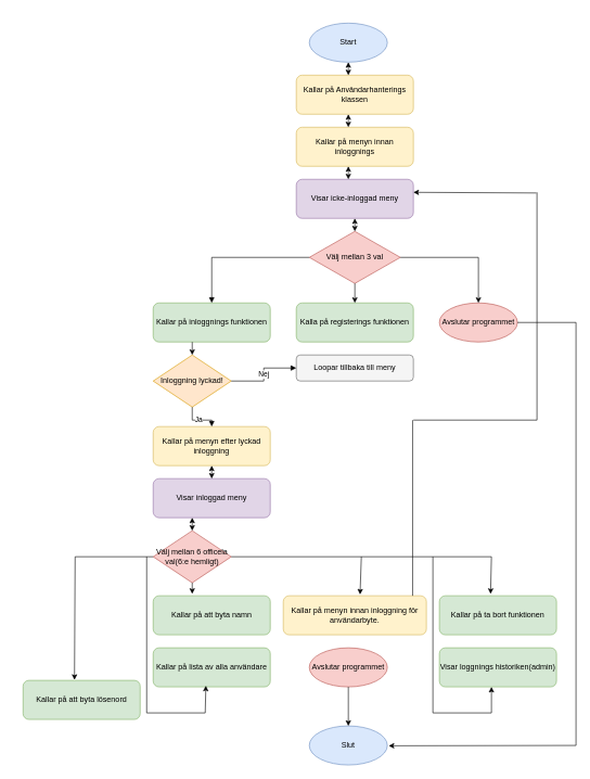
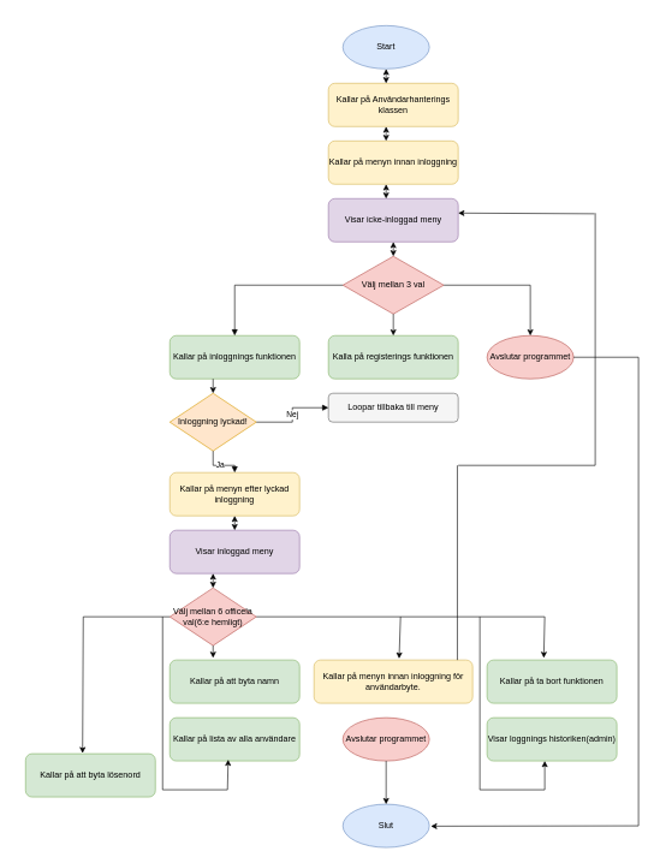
- <mxCell id="4" value="Kallar på menyn innan inloggnings" style="rounded=1;whiteSpace=wrap;html=1;fillColor=#fff2cc;strokeColor=#d6b656;" vertex="1" parent="1"><mxGeometry x="440" y="180" width="180" height="60" as="geometry" /></mxCell>
+ <mxCell id="4" value="Kallar på menyn innan inloggning" style="rounded=1;whiteSpace=wrap;html=1;fillColor=#fff2cc;strokeColor=#d6b656;" vertex="1" parent="1"><mxGeometry x="440" y="180" width="180" height="60" as="geometry" /></mxCell>
